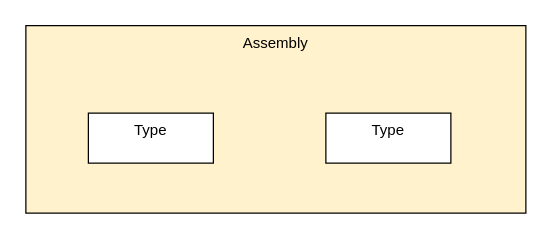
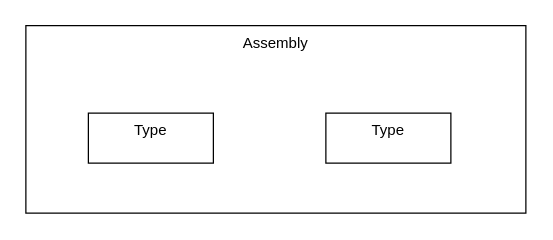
- <mxCell id="2" value="Assembly" style="whiteSpace=wrap;html=1;align=center;horizontal=1;verticalAlign=top;fillColor=#fff2cc;" vertex="1" parent="1"><mxGeometry x="20" y="20" width="400" height="150" as="geometry" /></mxCell>
+ <mxCell id="2" value="Assembly" style="whiteSpace=wrap;html=1;align=center;horizontal=1;verticalAlign=top;" vertex="1" parent="1"><mxGeometry x="20" y="20" width="400" height="150" as="geometry" /></mxCell>
